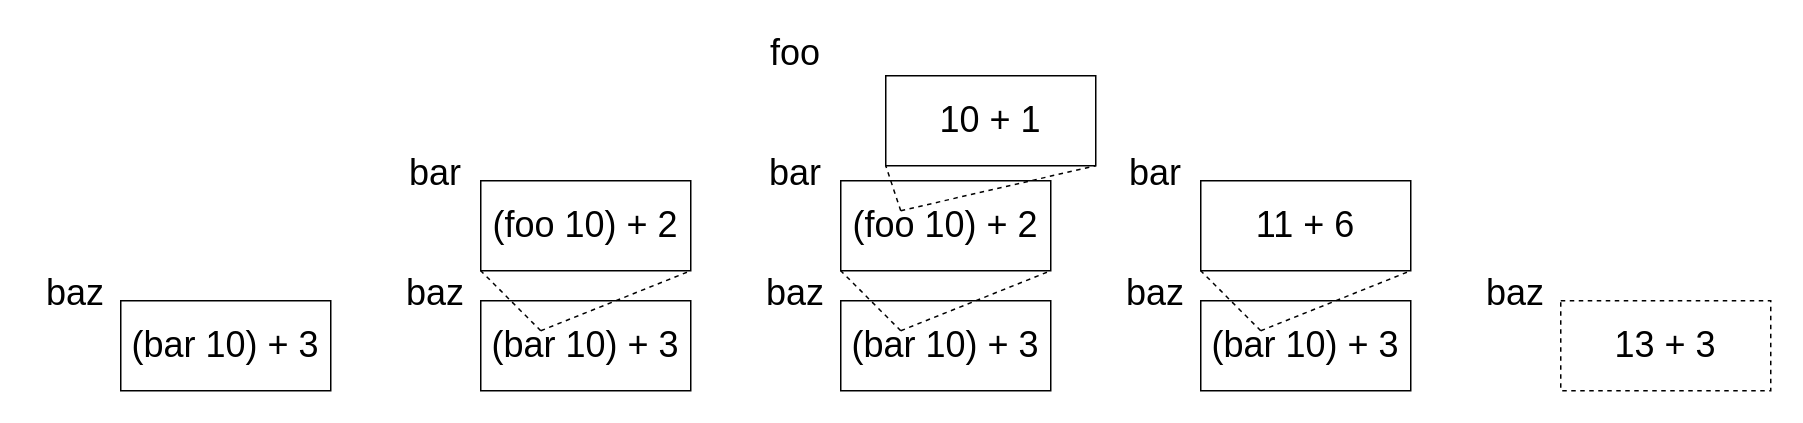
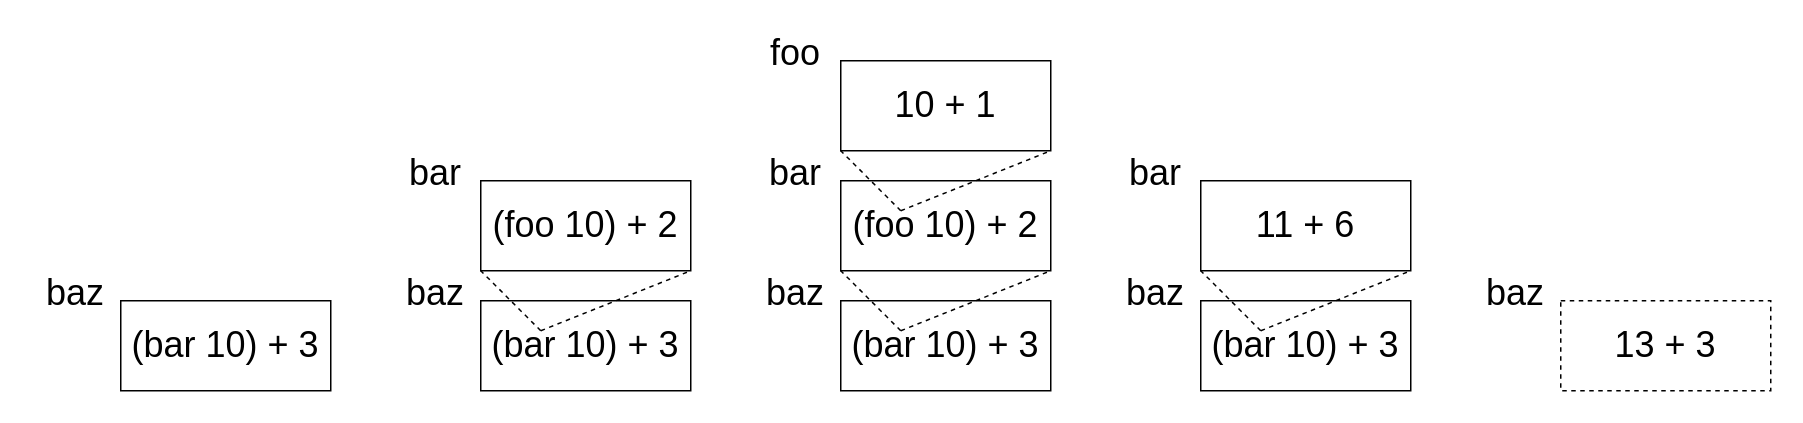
- <mxCell id="20" value="10 + 1" style="rounded=0;whiteSpace=wrap;html=1;fontSize=24;" vertex="1" parent="1"><mxGeometry x="590" y="50" width="140" height="60" as="geometry" /></mxCell>
+ <mxCell id="20" value="10 + 1" style="rounded=0;whiteSpace=wrap;html=1;fontSize=24;" vertex="1" parent="1"><mxGeometry x="560" y="40" width="140" height="60" as="geometry" /></mxCell>
